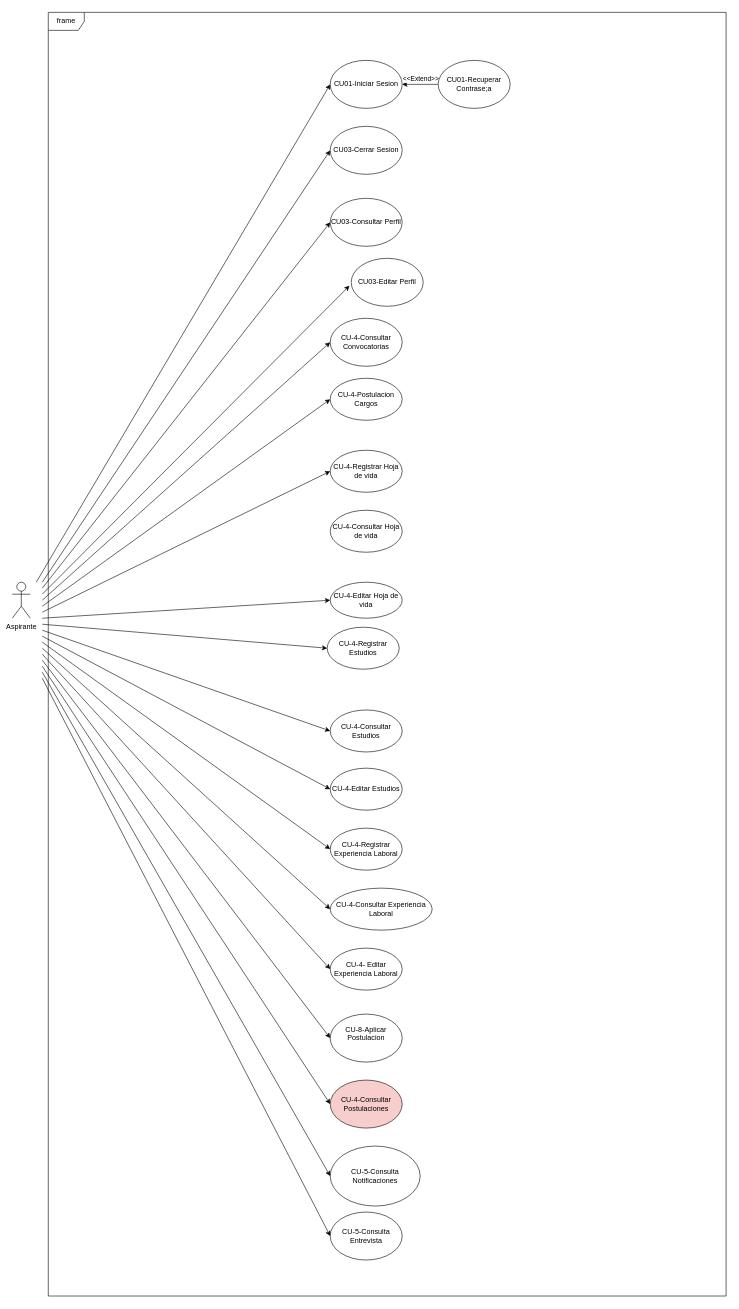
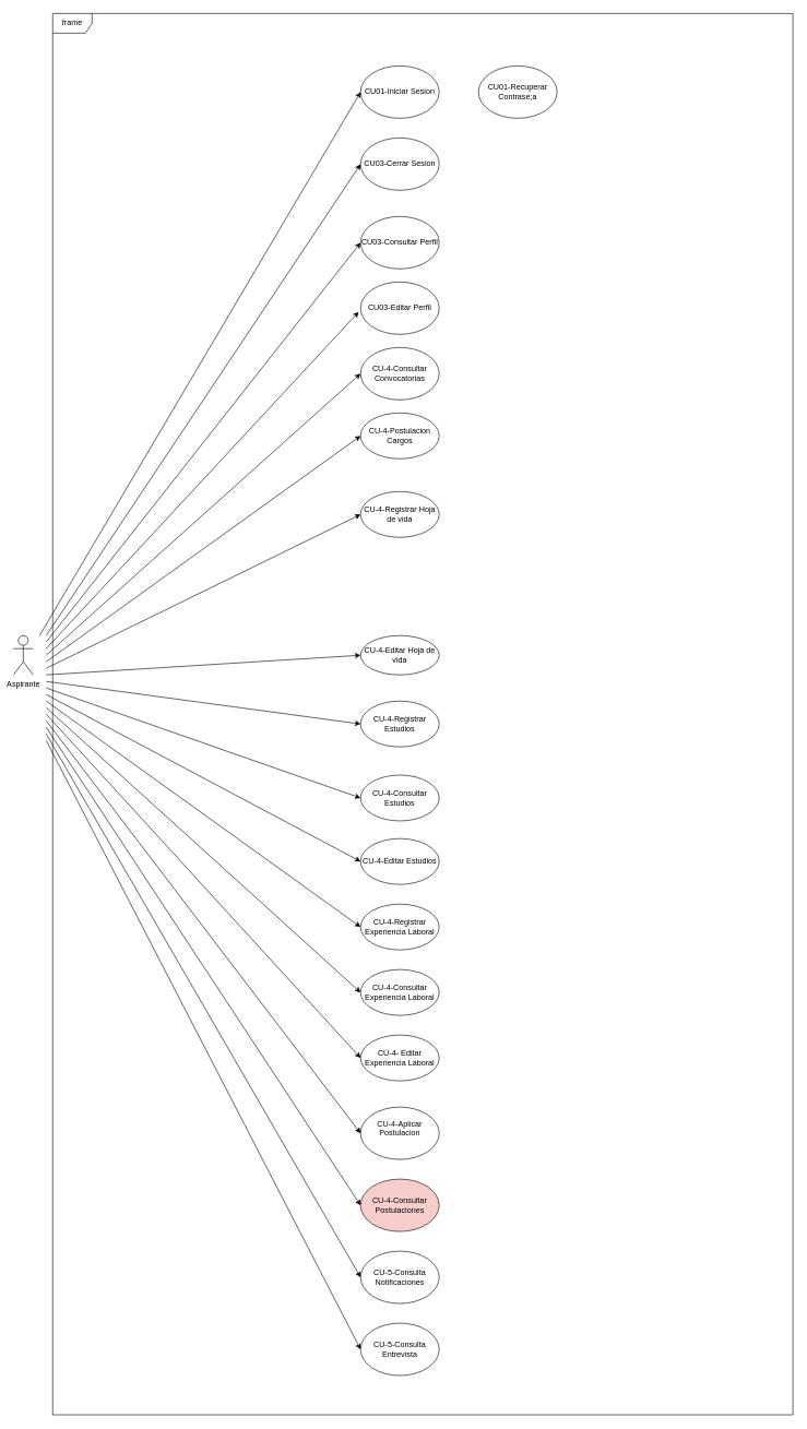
- <mxCell id="17" style="edgeStyle=orthogonalEdgeStyle;rounded=0;orthogonalLoop=1;jettySize=auto;html=1;entryX=1;entryY=0.5;entryDx=0;entryDy=0;" edge="1" parent="1" source="19" target="4"><mxGeometry relative="1" as="geometry" /></mxCell>
- <mxCell id="18" value="&amp;lt;&amp;lt;Extend&amp;gt;&amp;gt;" style="edgeLabel;html=1;align=center;verticalAlign=middle;resizable=0;points=[];" vertex="1" connectable="0" parent="17"><mxGeometry x="-0.004" y="2" relative="1" as="geometry"><mxPoint y="-12" as="offset" /></mxGeometry></mxCell>
- <mxCell id="21" value="CU03-Editar Perfil" style="ellipse;whiteSpace=wrap;html=1;" vertex="1" parent="1"><mxGeometry x="585" y="430" width="120" height="80" as="geometry" /></mxCell>
+ <mxCell id="21" value="CU03-Editar Perfil" style="ellipse;whiteSpace=wrap;html=1;" vertex="1" parent="1"><mxGeometry x="550" y="430" width="120" height="80" as="geometry" /></mxCell>
- <mxCell id="13" value="CU-4-Consultar Hoja de vida" style="ellipse;whiteSpace=wrap;html=1;" vertex="1" parent="1"><mxGeometry x="550" y="850" width="120" height="70" as="geometry" /></mxCell>
- <mxCell id="10" value="CU-4-Registrar Estudios" style="ellipse;whiteSpace=wrap;html=1;" vertex="1" parent="1"><mxGeometry x="545" y="1045" width="120" height="70" as="geometry" /></mxCell>
+ <mxCell id="10" value="CU-4-Registrar Estudios" style="ellipse;whiteSpace=wrap;html=1;" vertex="1" parent="1"><mxGeometry x="550" y="1070" width="120" height="70" as="geometry" /></mxCell>
- <mxCell id="12" value="CU-4-Consultar Experiencia Laboral" style="ellipse;whiteSpace=wrap;html=1;" vertex="1" parent="1"><mxGeometry x="550" y="1480" width="170" height="70" as="geometry" /></mxCell>
+ <mxCell id="12" value="CU-4-Consultar Experiencia Laboral" style="ellipse;whiteSpace=wrap;html=1;" vertex="1" parent="1"><mxGeometry x="550" y="1480" width="120" height="70" as="geometry" /></mxCell>
- <mxCell id="8" value="CU-8-Aplicar Postulacion&lt;div&gt;&lt;br&gt;&lt;/div&gt;" style="ellipse;whiteSpace=wrap;html=1;" vertex="1" parent="1"><mxGeometry x="550" y="1690" width="120" height="80" as="geometry" /></mxCell>
+ <mxCell id="8" value="CU-4-Aplicar Postulacion&lt;div&gt;&lt;br&gt;&lt;/div&gt;" style="ellipse;whiteSpace=wrap;html=1;" vertex="1" parent="1"><mxGeometry x="550" y="1690" width="120" height="80" as="geometry" /></mxCell>
- <mxCell id="16" value="CU-5-Consulta Notificaciones" style="ellipse;whiteSpace=wrap;html=1;" vertex="1" parent="1"><mxGeometry x="550" y="1910" width="150" height="100" as="geometry" /></mxCell>
+ <mxCell id="16" value="CU-5-Consulta Notificaciones" style="ellipse;whiteSpace=wrap;html=1;" vertex="1" parent="1"><mxGeometry x="550" y="1910" width="120" height="80" as="geometry" /></mxCell>
